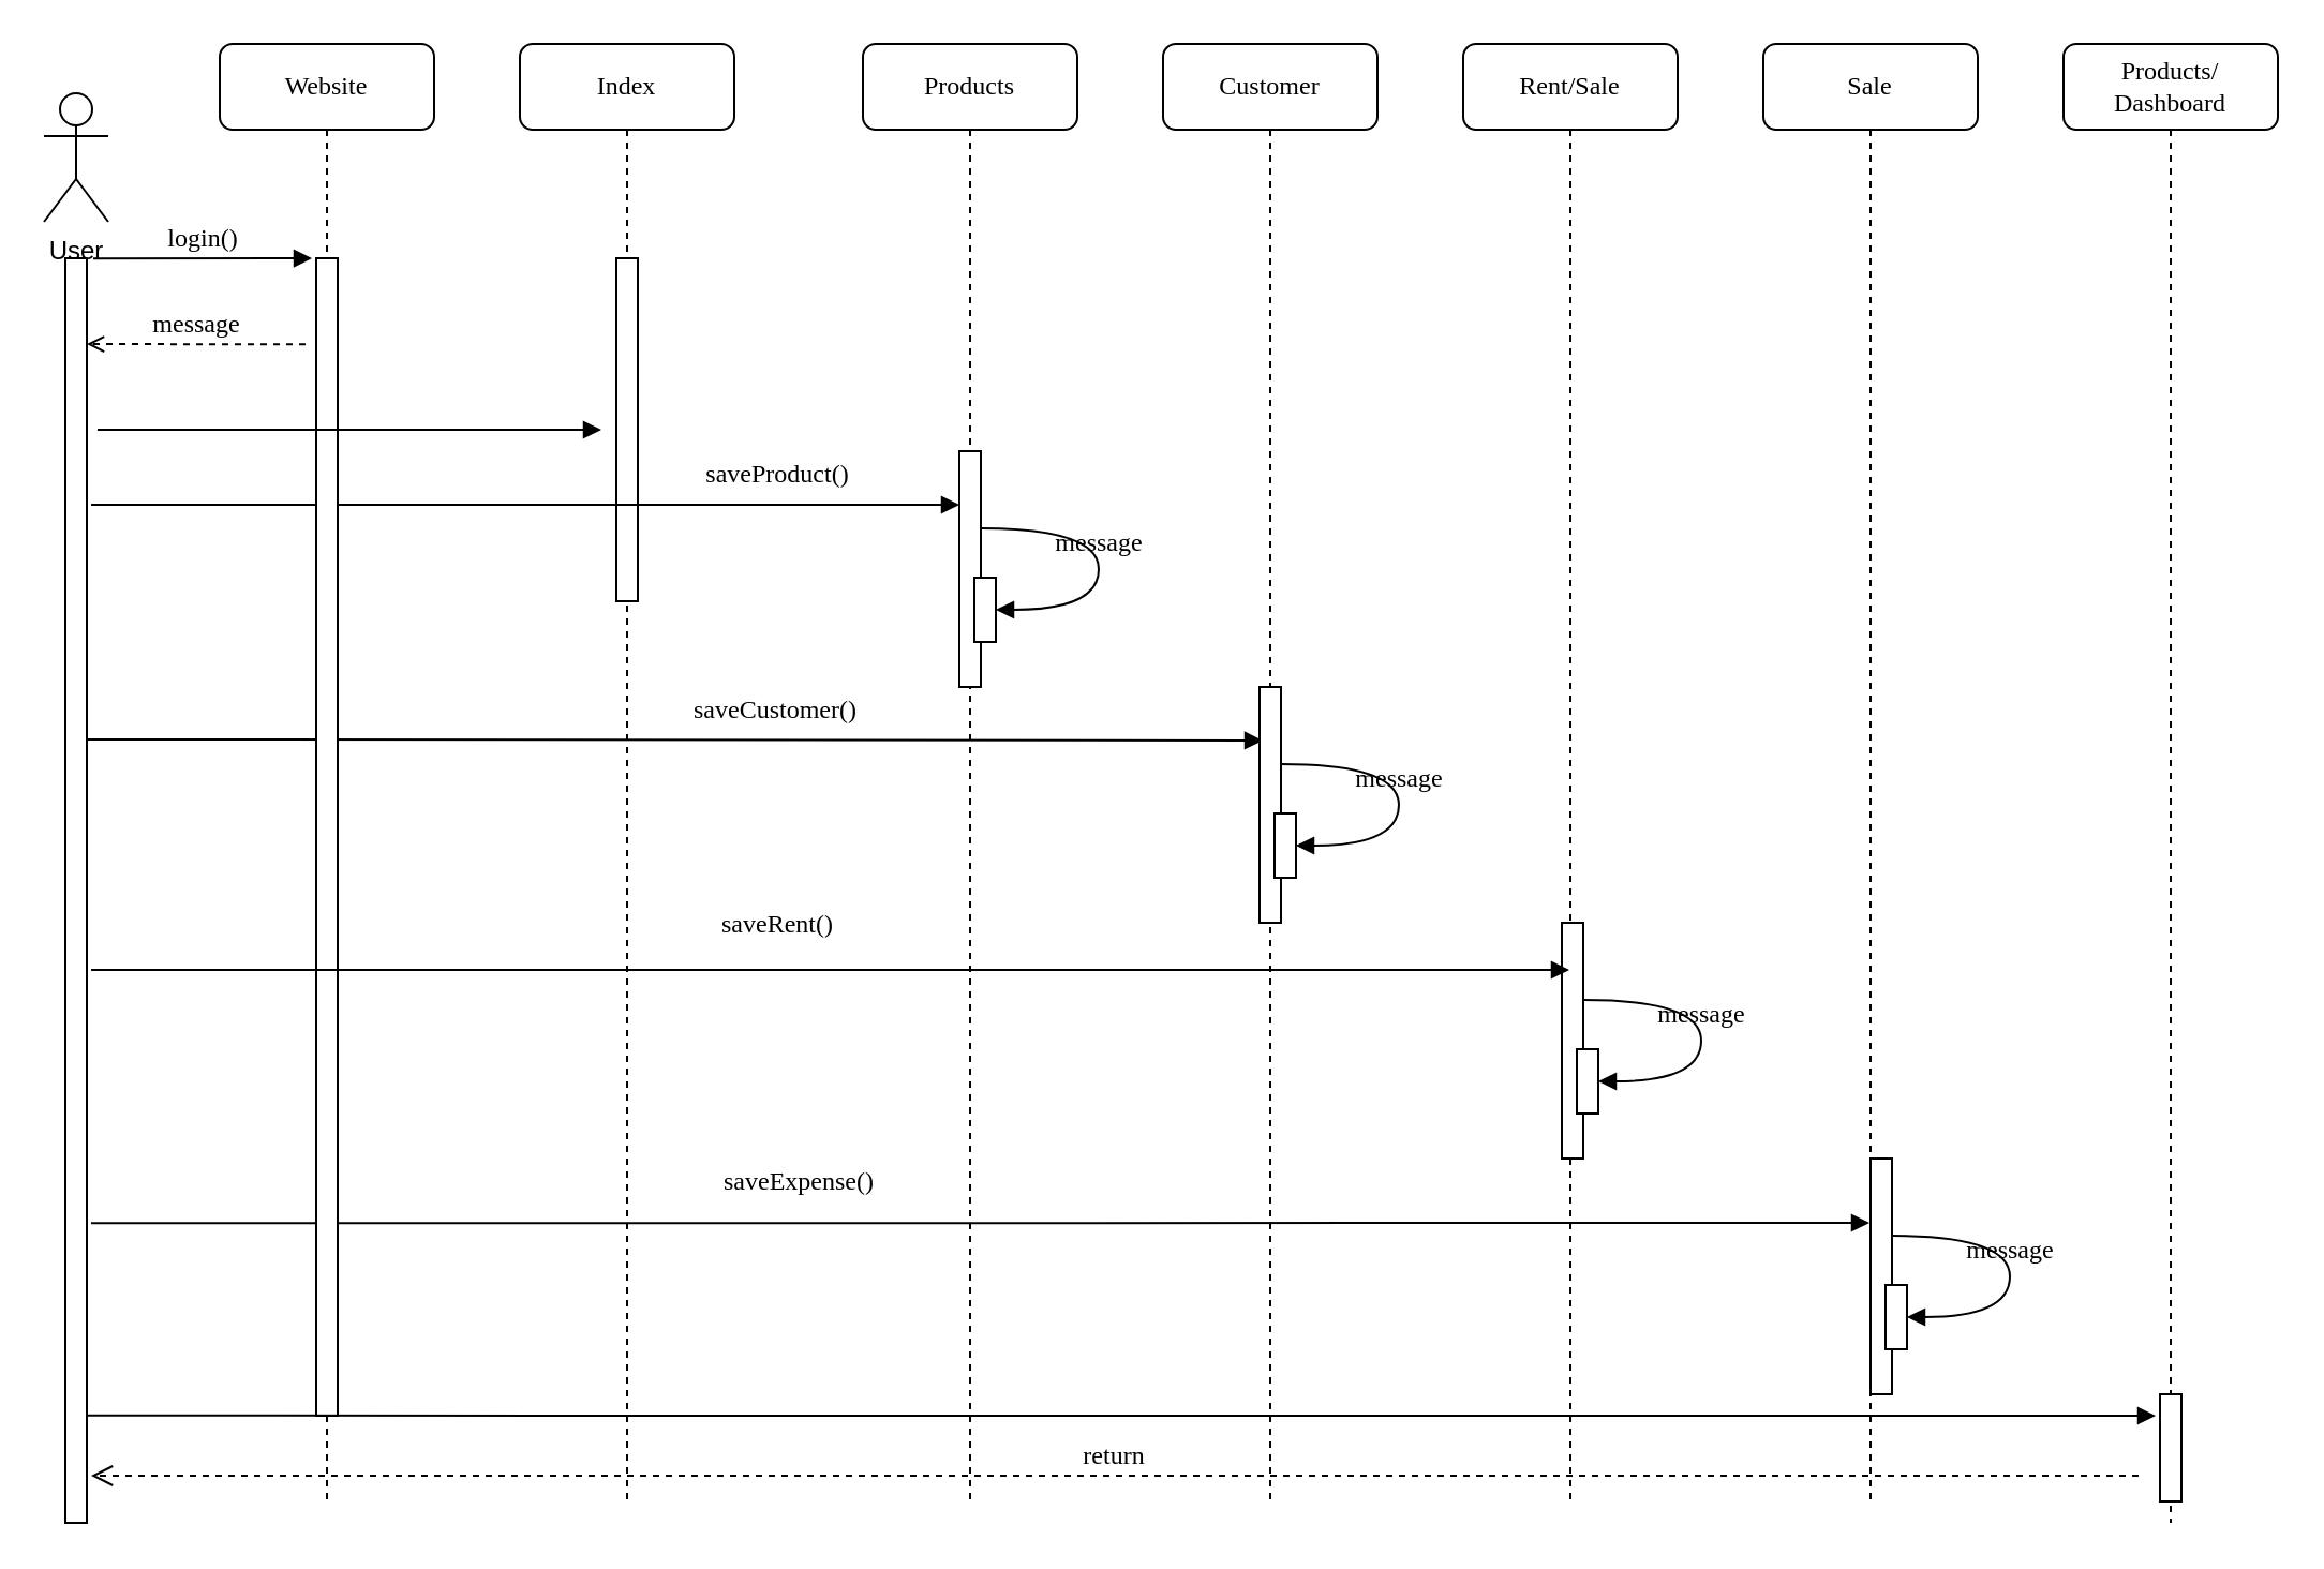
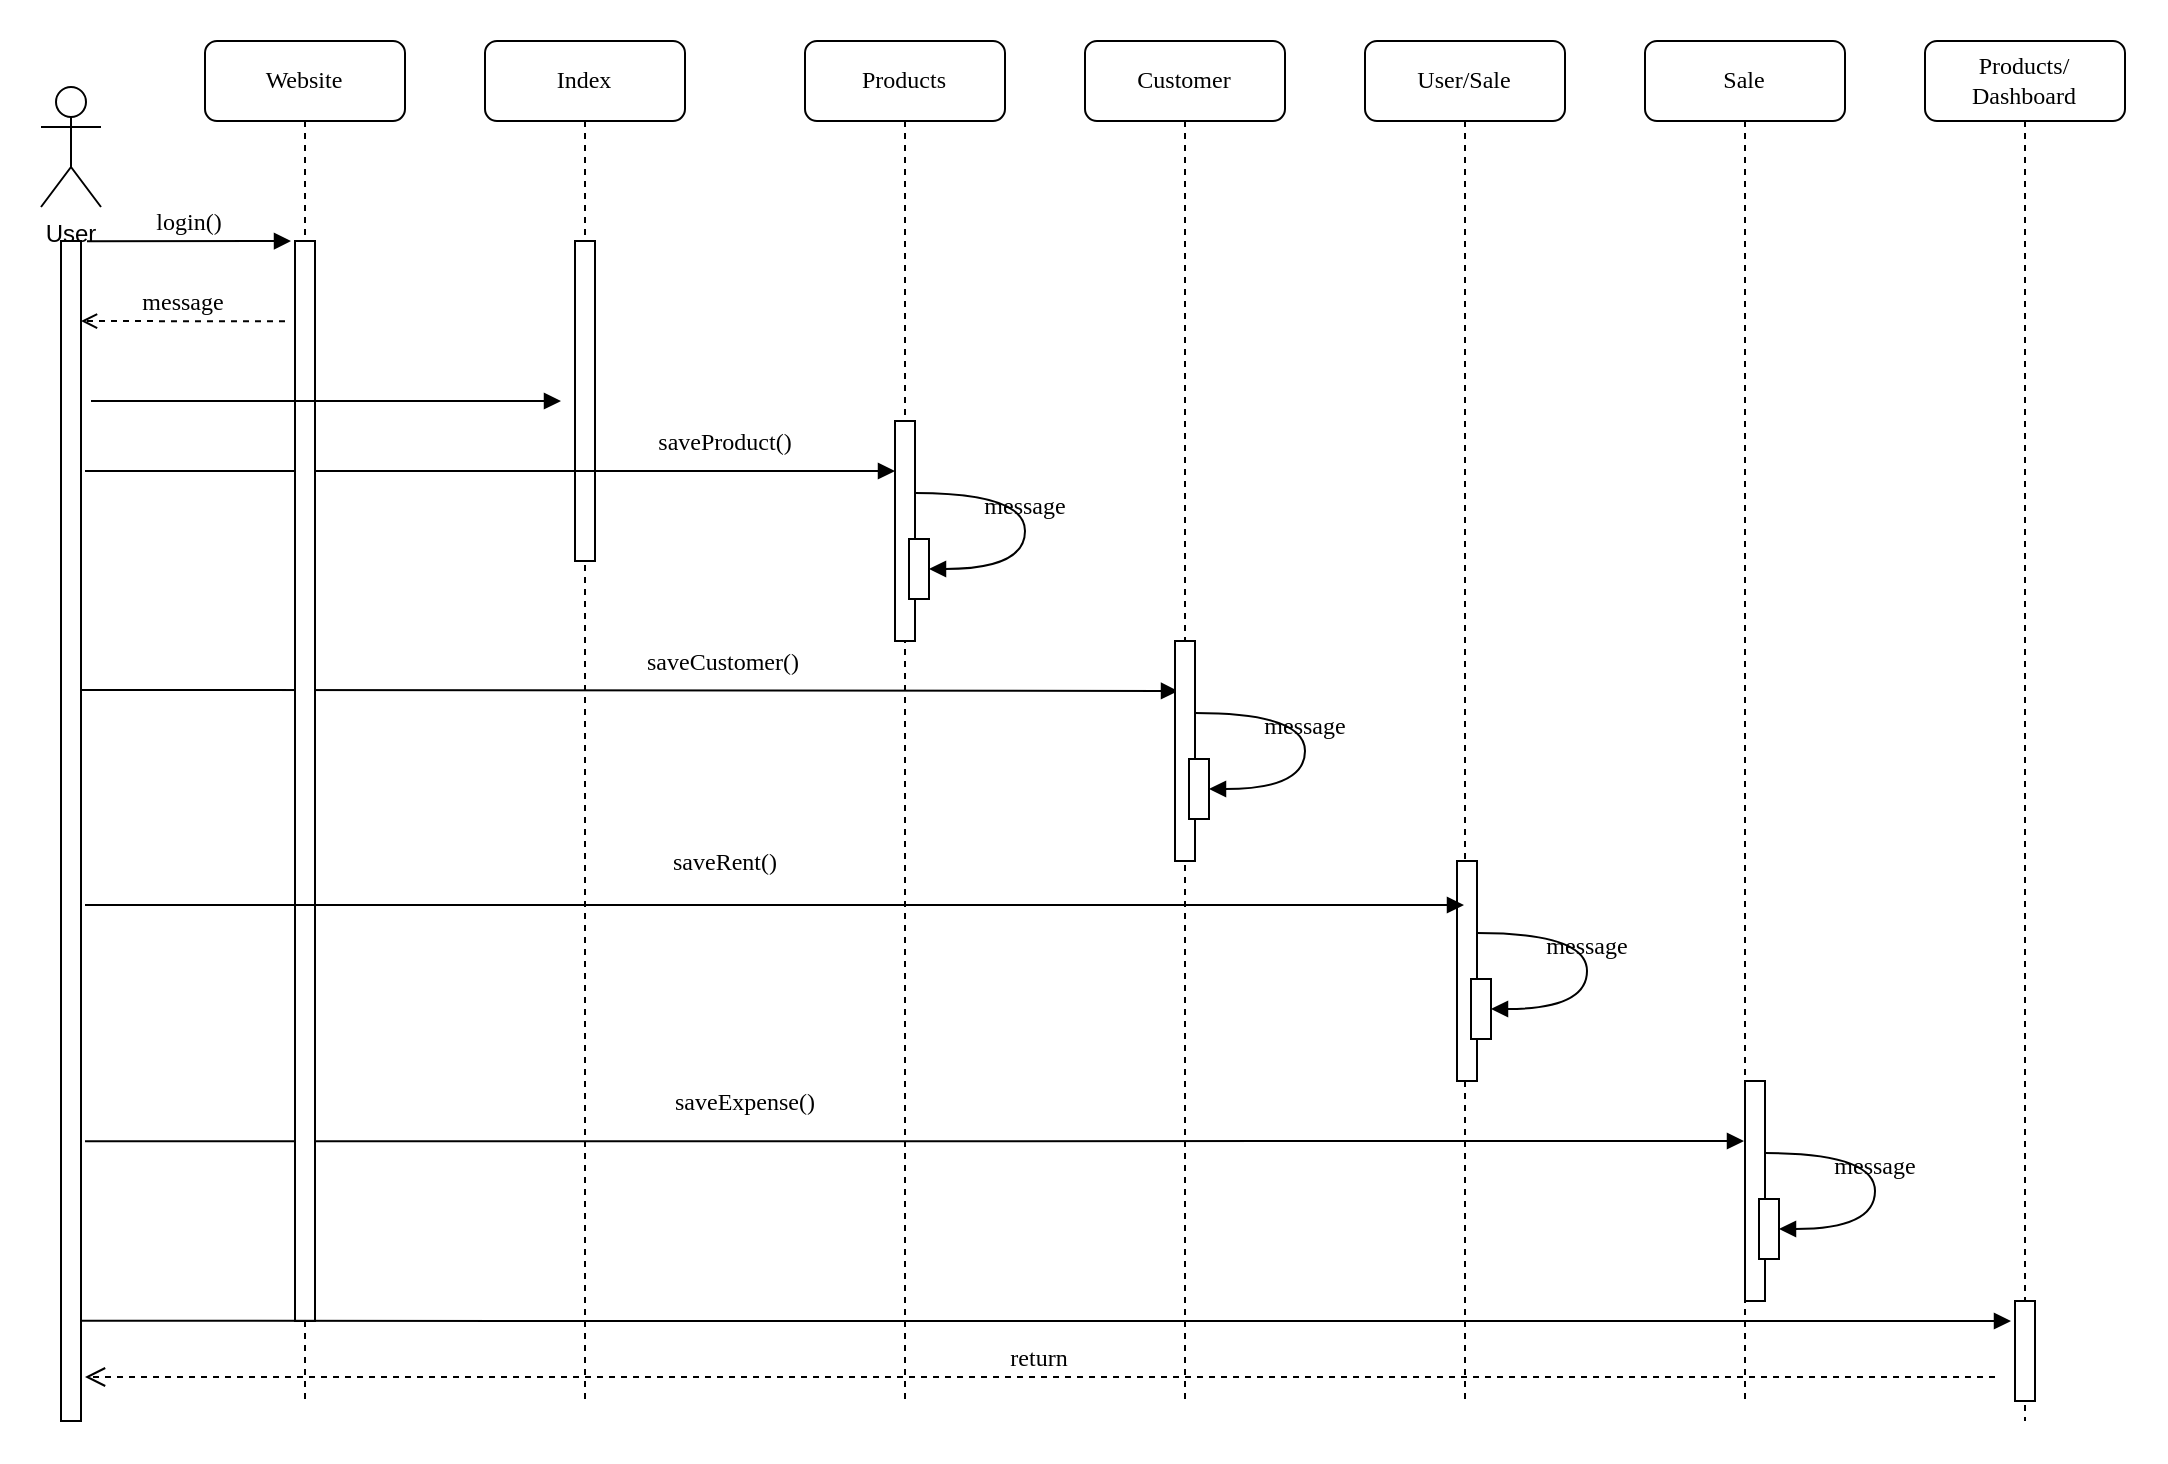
- <mxCell id="15" value="Rent/Sale" style="shape=umlLifeline;perimeter=lifelinePerimeter;whiteSpace=wrap;html=1;container=1;collapsible=0;recursiveResize=0;outlineConnect=0;rounded=1;shadow=0;comic=0;labelBackgroundColor=none;strokeWidth=1;fontFamily=Verdana;fontSize=12;align=center;" parent="1" vertex="1"><mxGeometry x="682" y="20" width="100" height="680" as="geometry" /></mxCell>
+ <mxCell id="15" value="User/Sale" style="shape=umlLifeline;perimeter=lifelinePerimeter;whiteSpace=wrap;html=1;container=1;collapsible=0;recursiveResize=0;outlineConnect=0;rounded=1;shadow=0;comic=0;labelBackgroundColor=none;strokeWidth=1;fontFamily=Verdana;fontSize=12;align=center;" parent="1" vertex="1"><mxGeometry x="682" y="20" width="100" height="680" as="geometry" /></mxCell>
